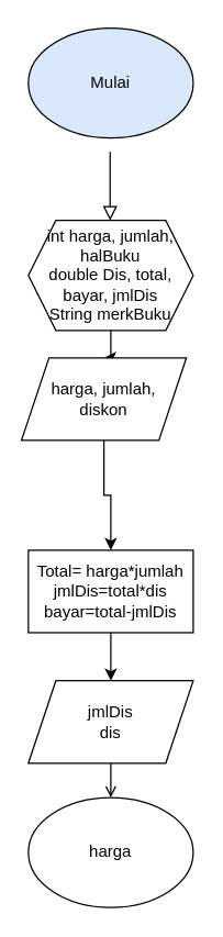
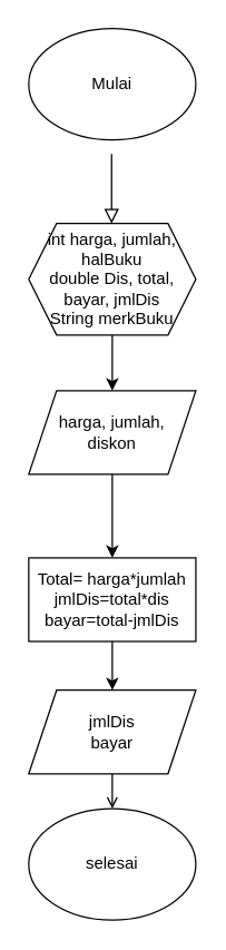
- <mxCell id="3" value="Mulai" style="ellipse;whiteSpace=wrap;html=1;fillColor=#dae8fc;" vertex="1" parent="1"><mxGeometry x="20" y="20" width="120" height="80" as="geometry" /></mxCell>
+ <mxCell id="3" value="Mulai" style="ellipse;whiteSpace=wrap;html=1;" vertex="1" parent="1"><mxGeometry x="20" y="20" width="120" height="80" as="geometry" /></mxCell>
- <mxCell id="7" value="harga, jumlah, &lt;br&gt;diskon" style="shape=parallelogram;perimeter=parallelogramPerimeter;whiteSpace=wrap;html=1;fixedSize=1;" vertex="1" parent="1"><mxGeometry x="15" y="260" width="120" height="60" as="geometry" /></mxCell>
+ <mxCell id="7" value="harga, jumlah, &lt;br&gt;diskon" style="shape=parallelogram;perimeter=parallelogramPerimeter;whiteSpace=wrap;html=1;fixedSize=1;" vertex="1" parent="1"><mxGeometry x="20" y="280" width="120" height="60" as="geometry" /></mxCell>
- <mxCell id="11" value="jmlDis&lt;br&gt;dis" style="shape=parallelogram;perimeter=parallelogramPerimeter;whiteSpace=wrap;html=1;fixedSize=1;" vertex="1" parent="1"><mxGeometry x="20" y="495" width="120" height="60" as="geometry" /></mxCell>
+ <mxCell id="11" value="jmlDis&lt;br&gt;bayar" style="shape=parallelogram;perimeter=parallelogramPerimeter;whiteSpace=wrap;html=1;fixedSize=1;" vertex="1" parent="1"><mxGeometry x="20" y="495" width="120" height="60" as="geometry" /></mxCell>
- <mxCell id="12" value="harga" style="ellipse;whiteSpace=wrap;html=1;" vertex="1" parent="1"><mxGeometry x="20" y="580" width="120" height="80" as="geometry" /></mxCell>
+ <mxCell id="12" value="selesai" style="ellipse;whiteSpace=wrap;html=1;" vertex="1" parent="1"><mxGeometry x="20" y="580" width="120" height="80" as="geometry" /></mxCell>
